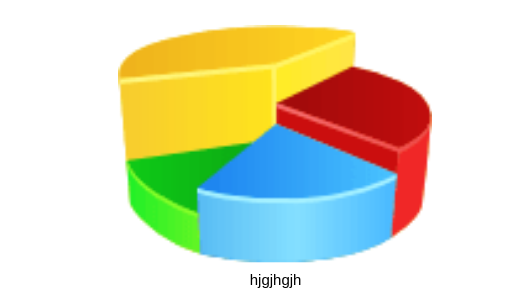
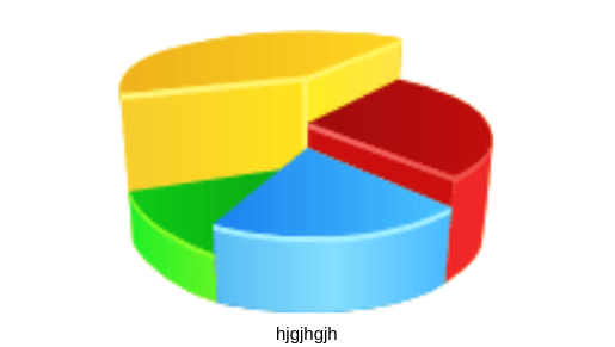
- <mxCell id="2" value="hjgjhgjh" style="image;html=1;image=img/lib/clip_art/finance/Pie_Chart_128x128.png" vertex="1" parent="1"><mxGeometry x="35" y="20" width="370" height="190" as="geometry" /></mxCell>
+ <mxCell id="2" value="hjgjhgjh" style="image;html=1;image=img/lib/clip_art/finance/Pie_Chart_128x128.png" vertex="1" parent="1"><mxGeometry x="20" y="20" width="370" height="190" as="geometry" /></mxCell>
